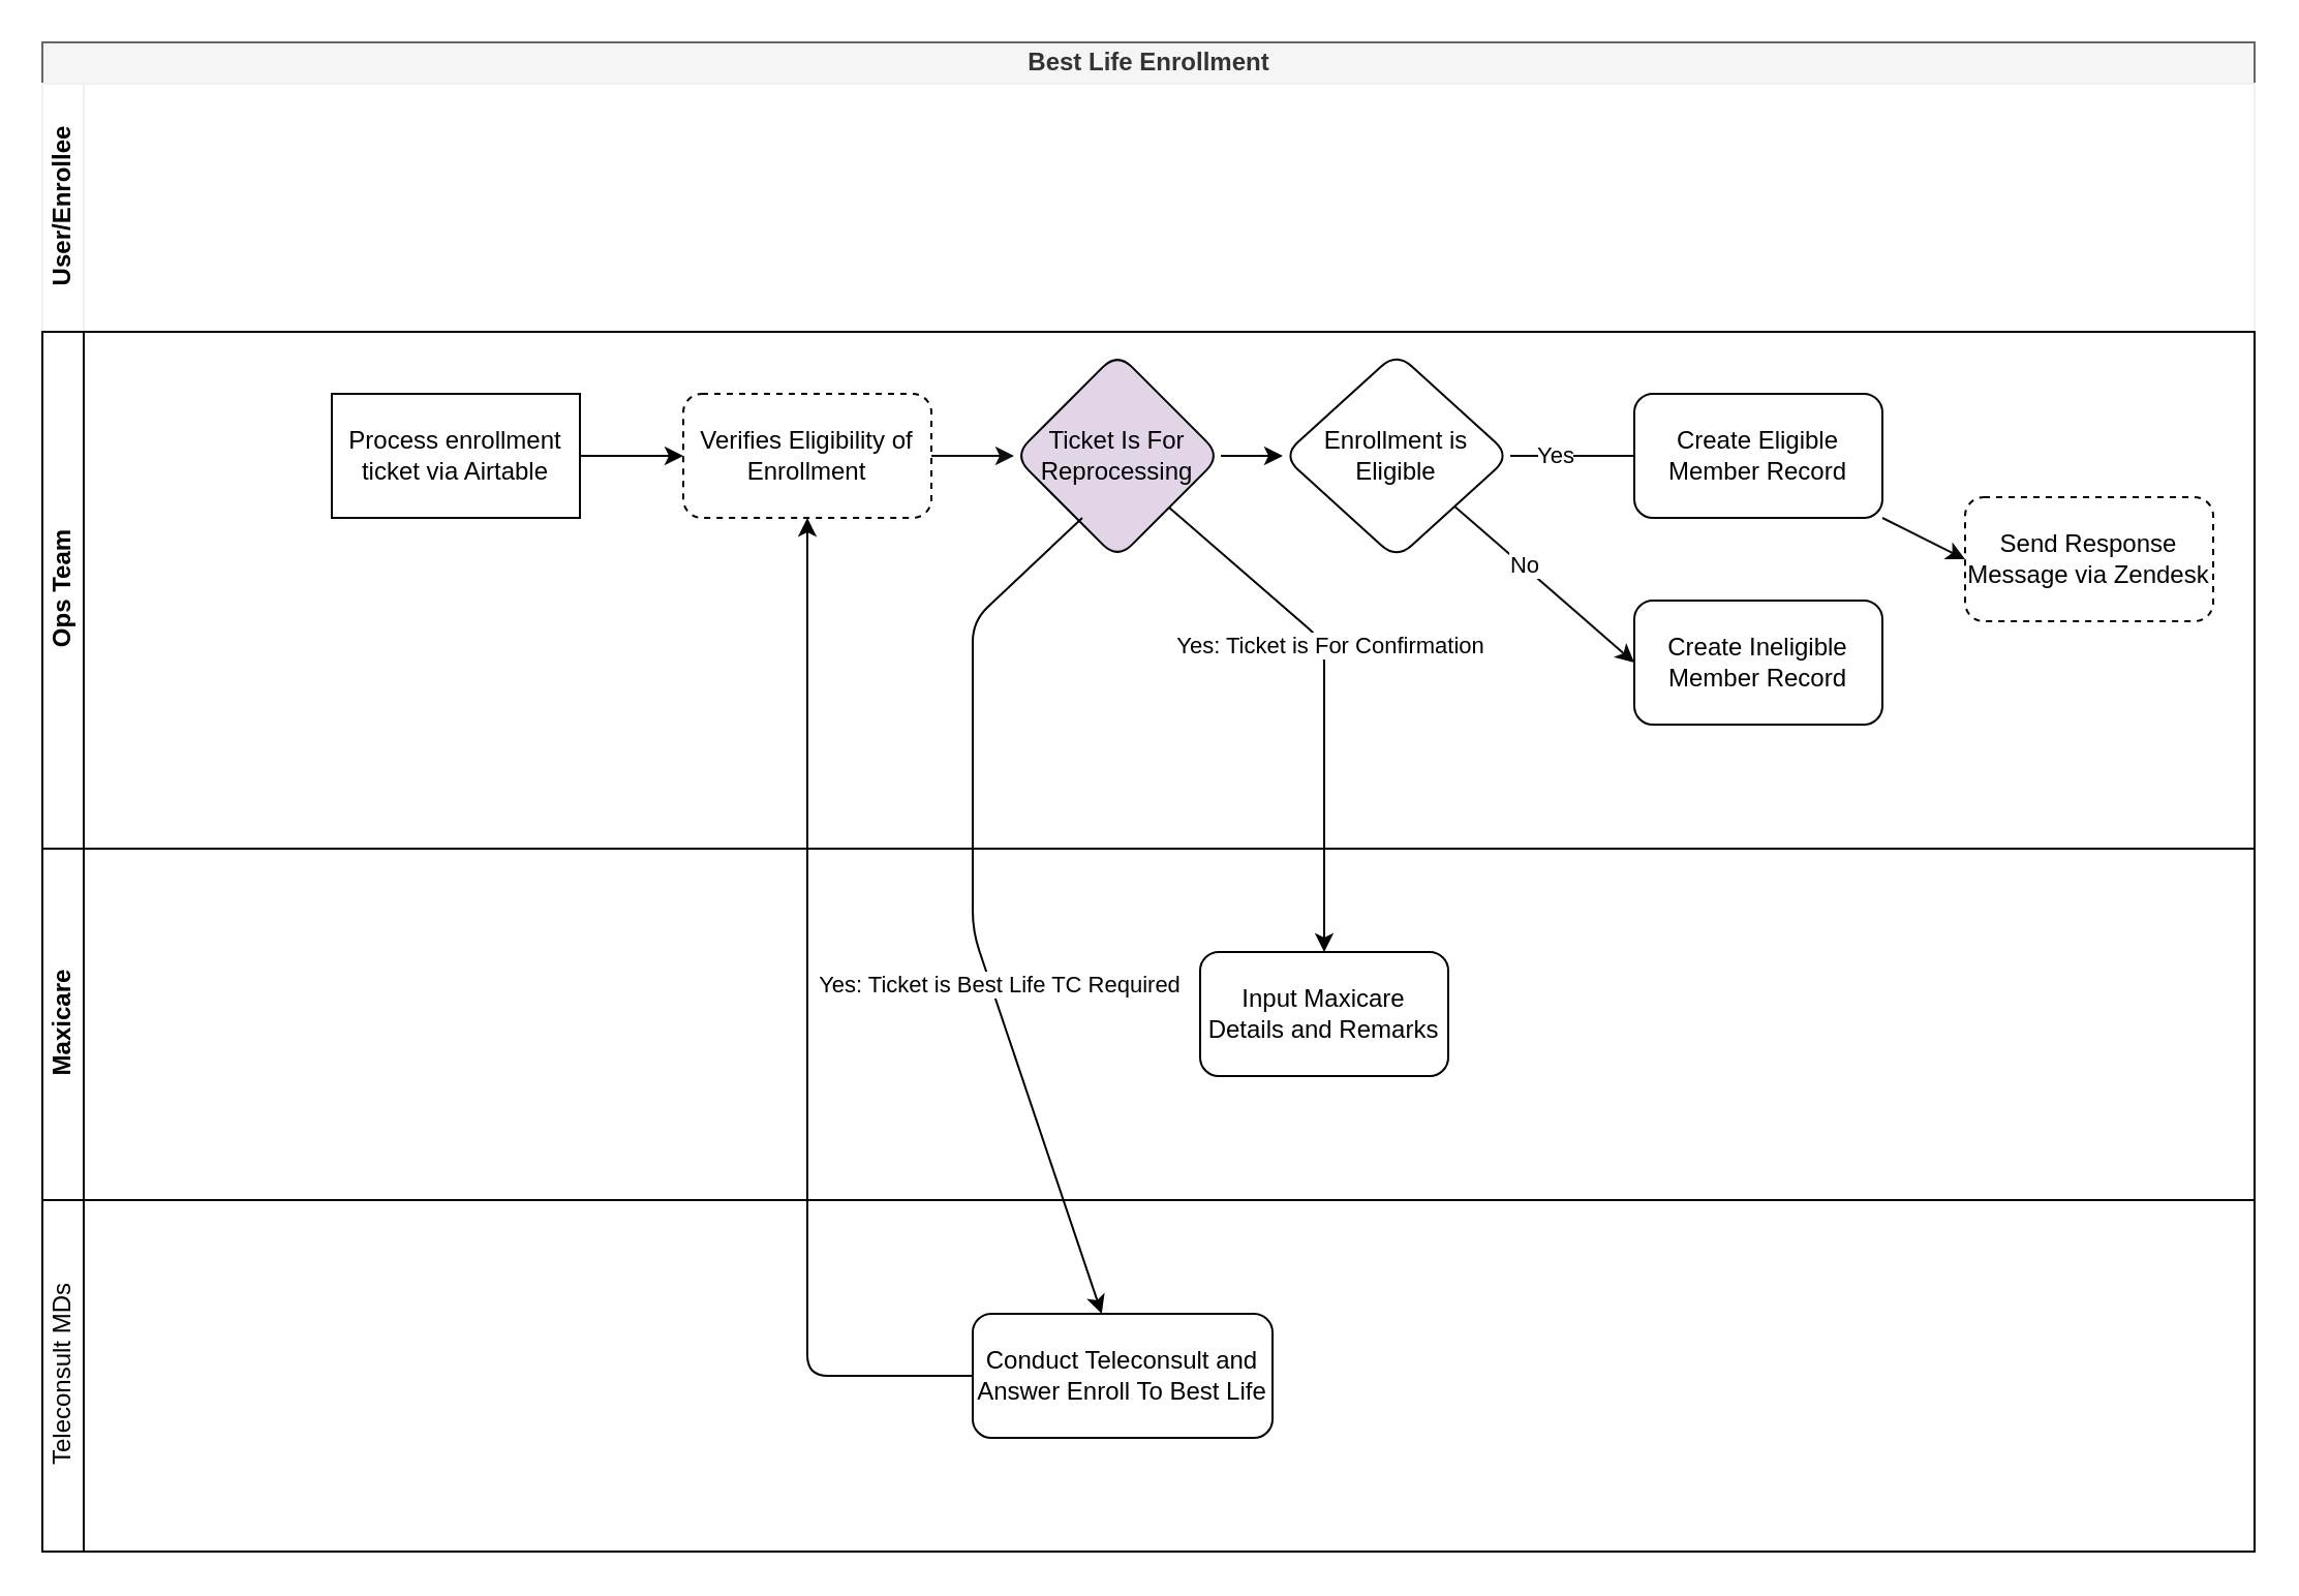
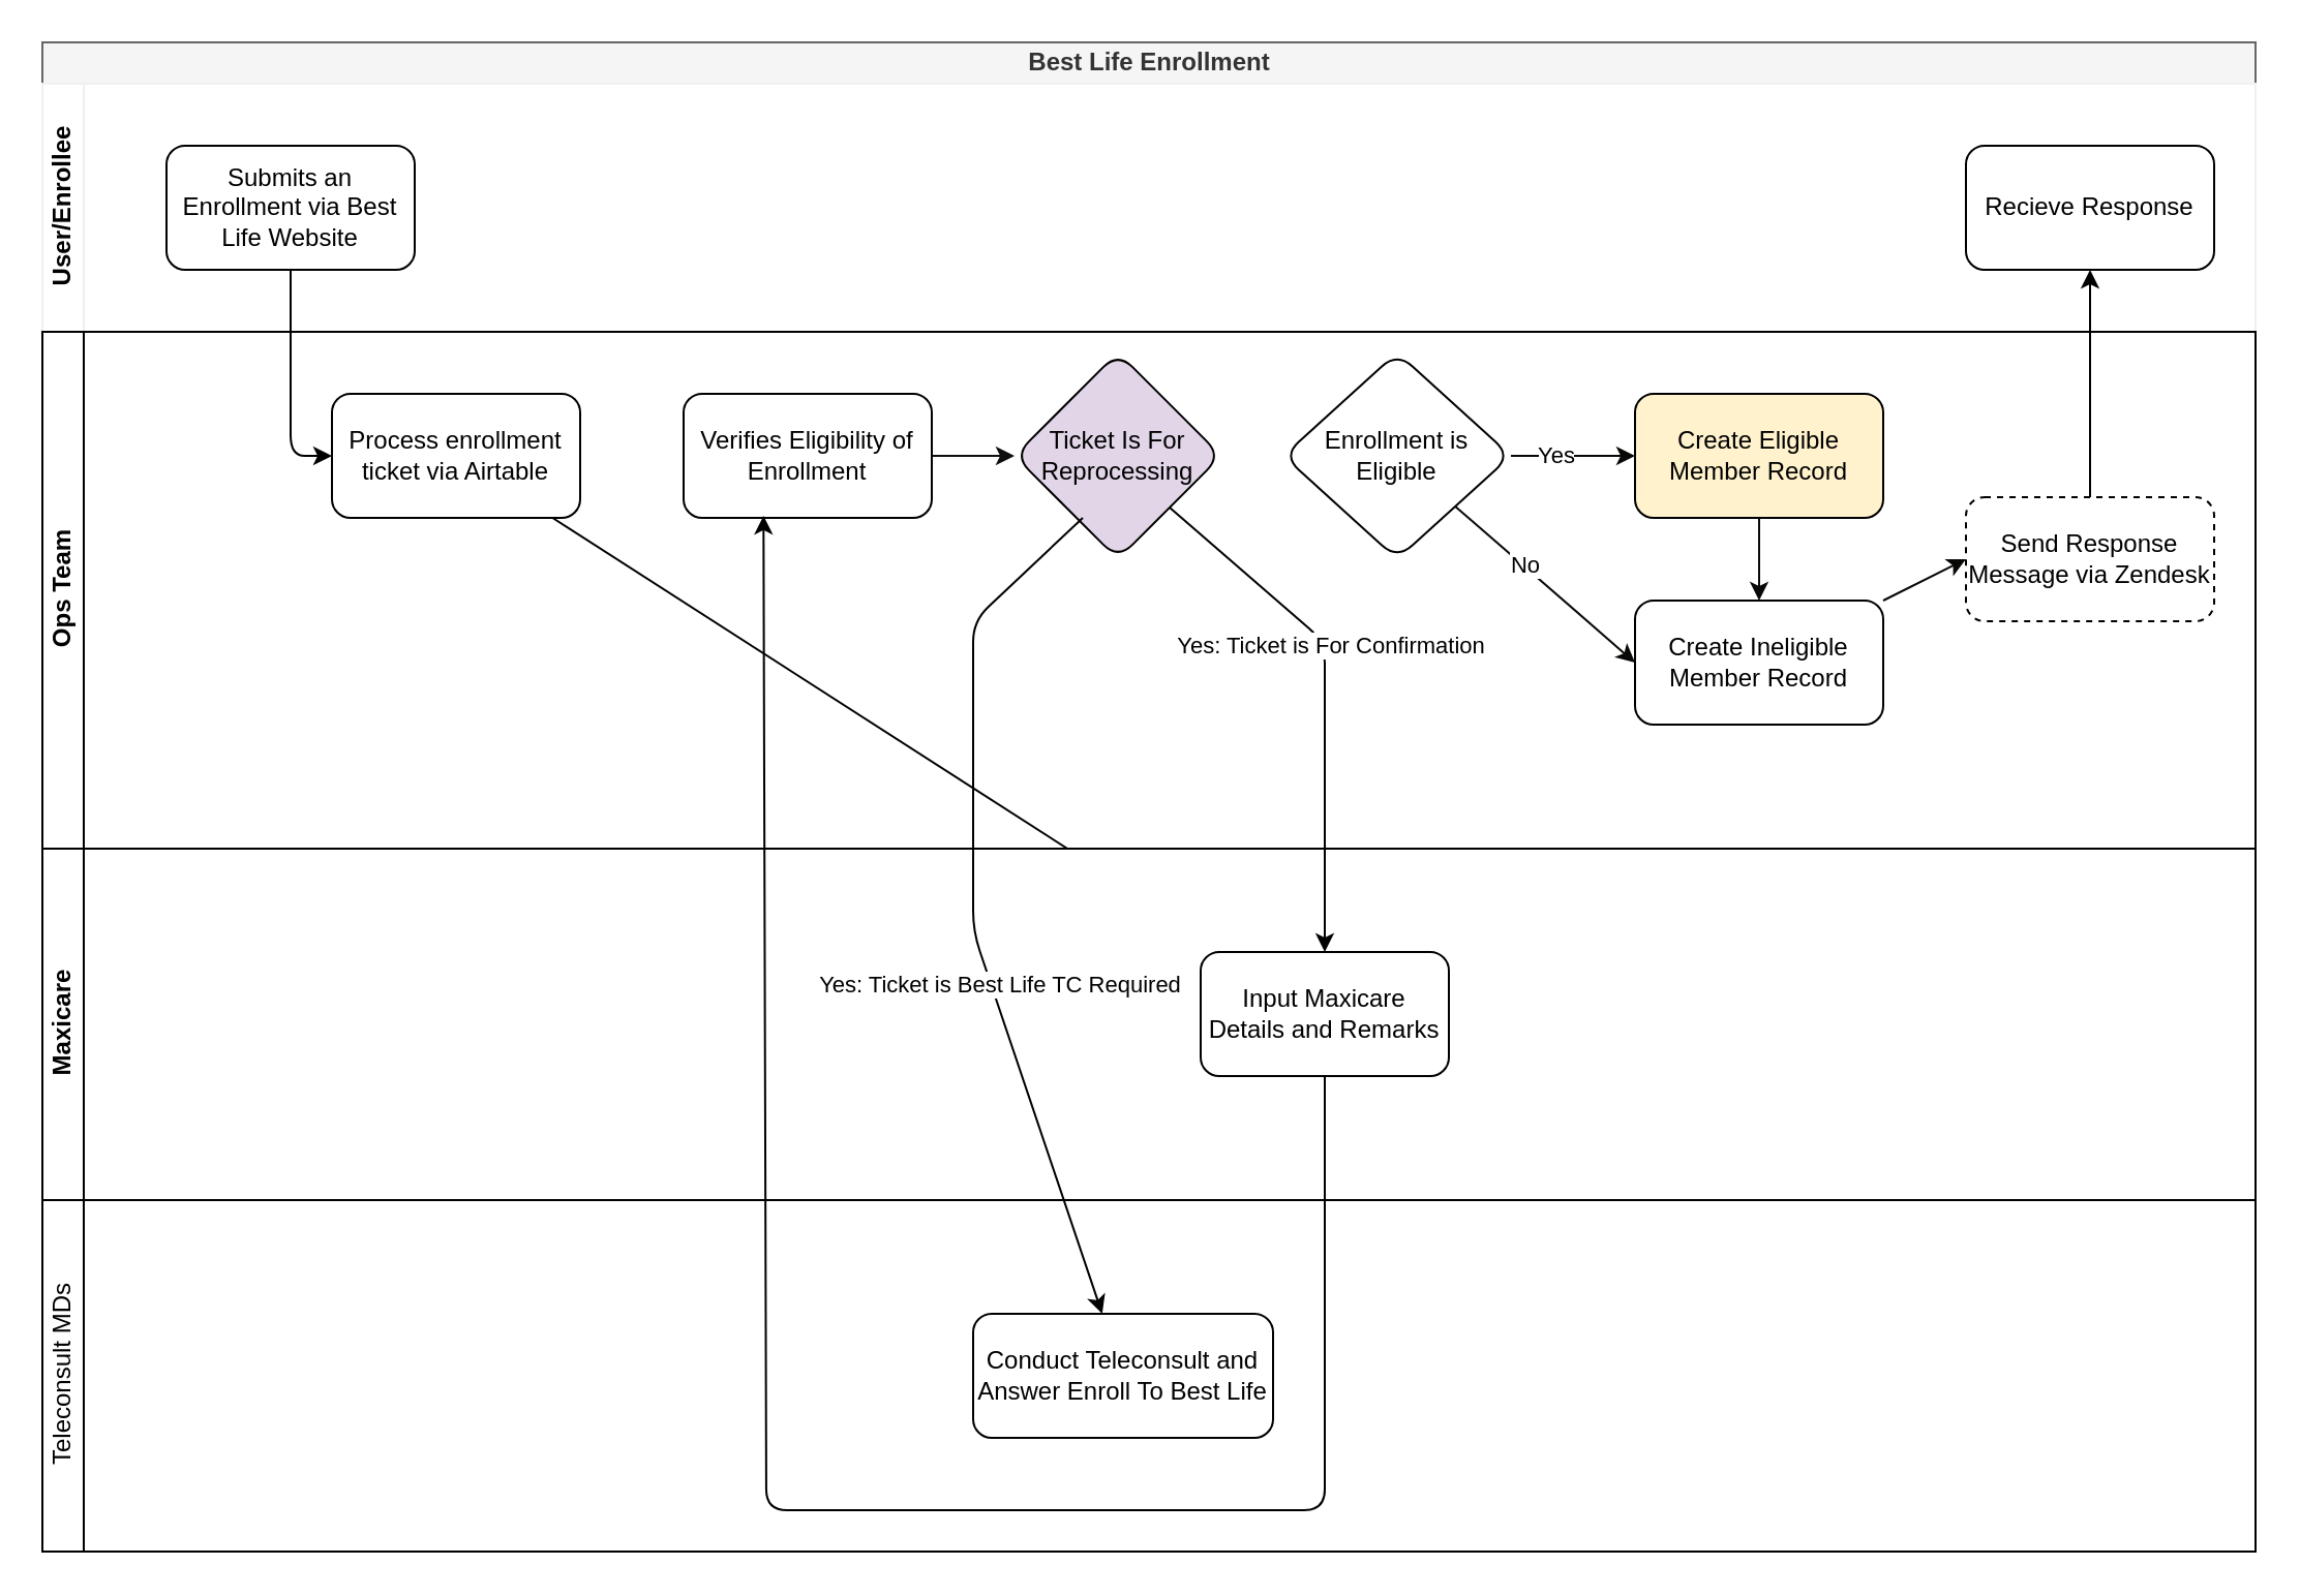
+ <mxCell id="4" value="Submits an Enrollment via Best Life Website" style="rounded=1;whiteSpace=wrap;html=1;" parent="3" vertex="1"><mxGeometry x="60" y="30" width="120" height="60" as="geometry" /></mxCell>
+ <mxCell id="5" value="Recieve Response" style="whiteSpace=wrap;html=1;rounded=1;" parent="3" vertex="1"><mxGeometry x="930" y="30" width="120" height="60" as="geometry" /></mxCell>
+ <mxCell id="23" style="edgeStyle=none;html=1;exitX=0.5;exitY=1;exitDx=0;exitDy=0;entryX=0;entryY=0.5;entryDx=0;entryDy=0;rounded=1;strokeColor=#000000;" parent="2" source="4" target="8" edge="1"><mxGeometry relative="1" as="geometry"><Array as="points"><mxPoint x="120" y="200" /></Array></mxGeometry></mxCell>
+ <mxCell id="34" value="" style="edgeStyle=none;html=1;strokeColor=#000000;" parent="2" source="22" target="5" edge="1"><mxGeometry relative="1" as="geometry" /></mxCell>
- <mxCell id="8" value="Process enrollment ticket via Airtable" style="whiteSpace=wrap;html=1;rounded=0;" parent="6" vertex="1"><mxGeometry x="140" y="30" width="120" height="60" as="geometry" /></mxCell>
+ <mxCell id="8" value="Process enrollment ticket via Airtable" style="rounded=1;whiteSpace=wrap;html=1;" parent="6" vertex="1"><mxGeometry x="140" y="30" width="120" height="60" as="geometry" /></mxCell>
- <mxCell id="7" value="" style="edgeStyle=none;html=1;rounded=1;strokeColor=#000000;" parent="6" source="8" target="10" edge="1"><mxGeometry relative="1" as="geometry" /></mxCell>
+ <mxCell id="7" value="" style="edgeStyle=none;html=1;rounded=1;strokeColor=#000000;" parent="6" source="8" target="25" edge="1"><mxGeometry relative="1" as="geometry" /></mxCell>
- <mxCell id="10" value="Verifies Eligibility of Enrollment" style="whiteSpace=wrap;html=1;rounded=1;dashed=1;" parent="6" vertex="1"><mxGeometry x="310" y="30" width="120" height="60" as="geometry" /></mxCell>
+ <mxCell id="10" value="Verifies Eligibility of Enrollment" style="whiteSpace=wrap;html=1;rounded=1;" parent="6" vertex="1"><mxGeometry x="310" y="30" width="120" height="60" as="geometry" /></mxCell>
- <mxCell id="20" style="edgeStyle=none;html=1;strokeColor=#000000;" parent="6" source="21" target="15" edge="1"><mxGeometry relative="1" as="geometry" /></mxCell>
- <mxCell id="11" value="" style="edgeStyle=none;html=1;strokeColor=#080807;endArrow=none;" parent="6" source="15" target="17" edge="1"><mxGeometry relative="1" as="geometry" /></mxCell>
+ <mxCell id="11" value="" style="edgeStyle=none;html=1;strokeColor=#080807;" parent="6" source="15" target="17" edge="1"><mxGeometry relative="1" as="geometry" /></mxCell>
- <mxCell id="17" value="Create Eligible Member Record" style="whiteSpace=wrap;html=1;rounded=1;" parent="6" vertex="1"><mxGeometry x="770" y="30" width="120" height="60" as="geometry" /></mxCell>
+ <mxCell id="17" value="Create Eligible Member Record" style="whiteSpace=wrap;html=1;rounded=1;fillColor=#fff2cc;" parent="6" vertex="1"><mxGeometry x="770" y="30" width="120" height="60" as="geometry" /></mxCell>
- <mxCell id="16" style="edgeStyle=none;html=1;entryX=0;entryY=0.5;entryDx=0;entryDy=0;strokeColor=#080807;" parent="6" source="17" target="22" edge="1"><mxGeometry relative="1" as="geometry" /></mxCell>
+ <mxCell id="16" style="edgeStyle=none;html=1;strokeColor=#080807;" parent="6" source="17" target="19" edge="1"><mxGeometry relative="1" as="geometry" /></mxCell>
+ <mxCell id="18" style="edgeStyle=none;html=1;entryX=0;entryY=0.5;entryDx=0;entryDy=0;strokeColor=#080807;" parent="6" source="19" target="22" edge="1"><mxGeometry relative="1" as="geometry" /></mxCell>
- <mxCell id="33" style="edgeStyle=none;html=1;rounded=1;strokeColor=#000000;" parent="2" source="29" target="10" edge="1"><mxGeometry relative="1" as="geometry"><Array as="points"><mxPoint x="370" y="645" /></Array></mxGeometry></mxCell>
+ <mxCell id="32" style="edgeStyle=none;html=1;strokeColor=#000000;entryX=0.322;entryY=0.983;entryDx=0;entryDy=0;entryPerimeter=0;" parent="2" source="25" target="10" edge="1"><mxGeometry relative="1" as="geometry"><Array as="points"><mxPoint x="620" y="710" /><mxPoint x="350" y="710" /></Array><mxPoint x="400" y="230" as="targetPoint" /></mxGeometry></mxCell>
